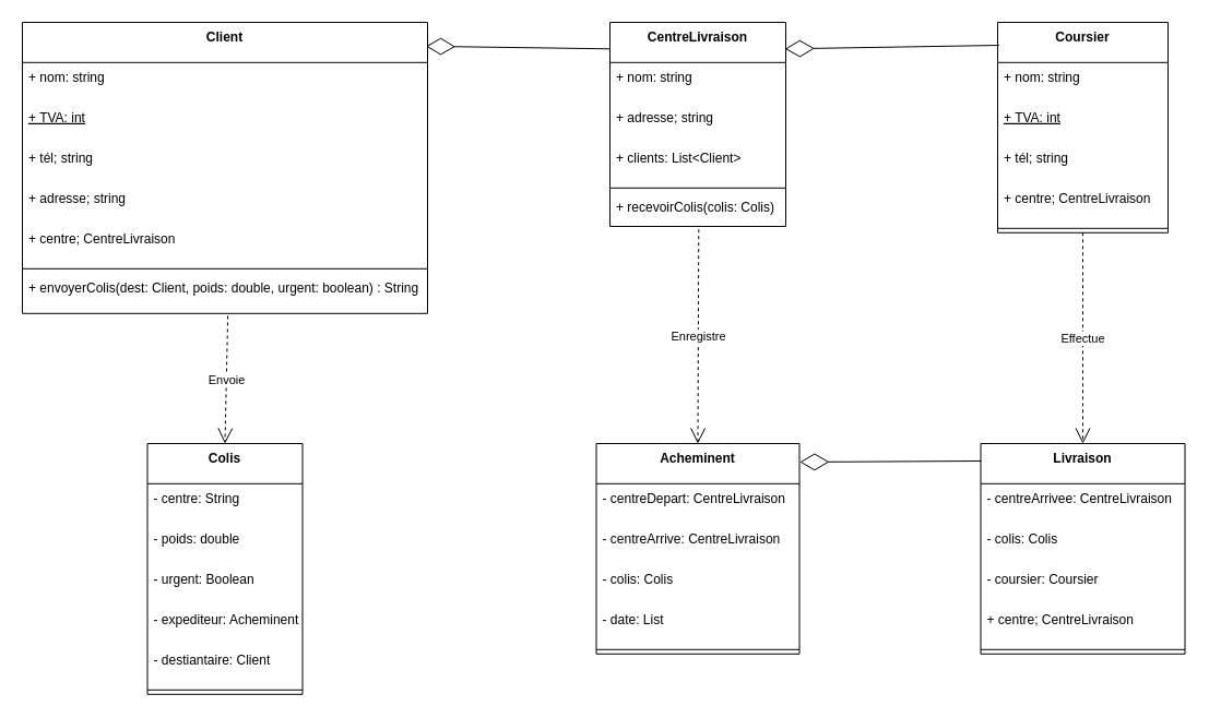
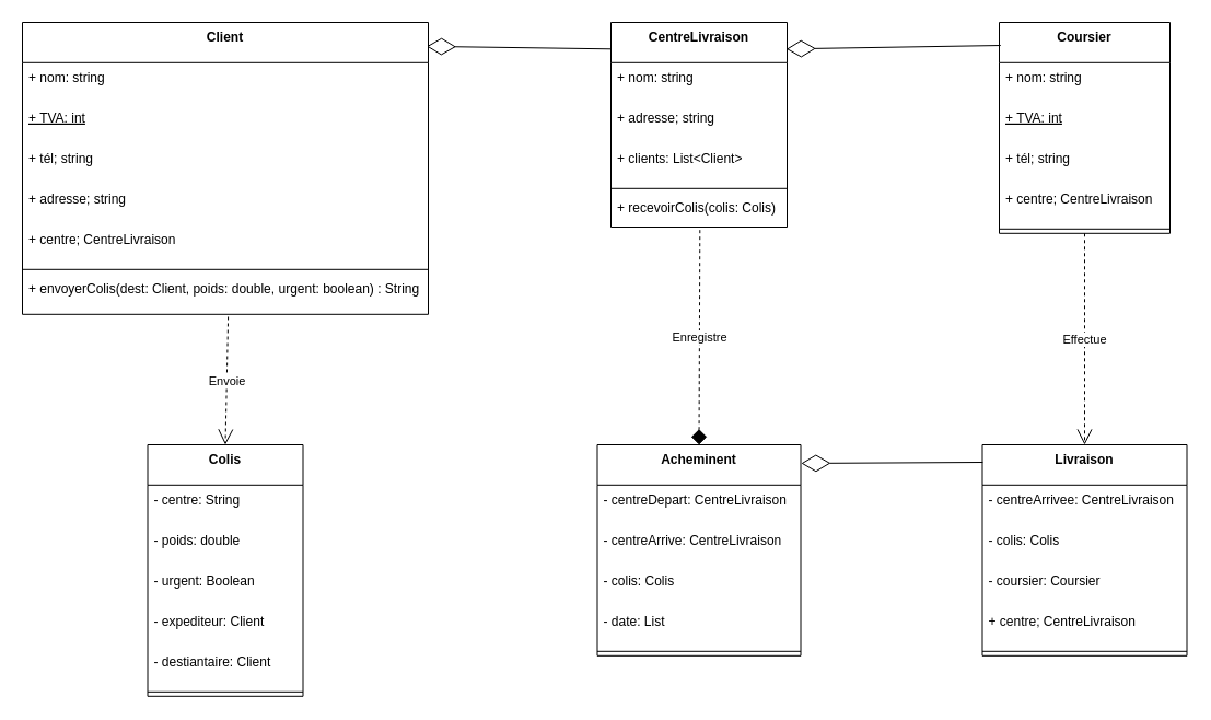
- <mxCell id="35" value="Enregistre" style="endArrow=open;endSize=12;dashed=1;html=1;rounded=0;entryX=0.5;entryY=0;entryDx=0;entryDy=0;exitX=0.505;exitY=1.086;exitDx=0;exitDy=0;exitPerimeter=0;" edge="1" parent="1" source="15" target="29"><mxGeometry width="160" relative="1" as="geometry"><mxPoint x="887" y="255" as="sourcePoint" /><mxPoint x="880" y="372.8" as="targetPoint" /></mxGeometry></mxCell>
+ <mxCell id="35" value="Enregistre" style="endArrow=diamond;endSize=12;dashed=1;html=1;rounded=0;entryX=0.5;entryY=0;entryDx=0;entryDy=0;exitX=0.505;exitY=1.086;exitDx=0;exitDy=0;exitPerimeter=0;" edge="1" parent="1" source="15" target="29"><mxGeometry width="160" relative="1" as="geometry"><mxPoint x="887" y="255" as="sourcePoint" /><mxPoint x="880" y="372.8" as="targetPoint" /></mxGeometry></mxCell>
- <mxCell id="40" value="- expediteur: Acheminent" style="text;strokeColor=none;fillColor=none;align=left;verticalAlign=top;spacingLeft=4;spacingRight=4;overflow=hidden;rotatable=0;points=[[0,0.5],[1,0.5]];portConstraint=eastwest;" vertex="1" parent="36"><mxGeometry y="147.8" width="142" height="37" as="geometry" /></mxCell>
+ <mxCell id="40" value="- expediteur: Client" style="text;strokeColor=none;fillColor=none;align=left;verticalAlign=top;spacingLeft=4;spacingRight=4;overflow=hidden;rotatable=0;points=[[0,0.5],[1,0.5]];portConstraint=eastwest;" vertex="1" parent="36"><mxGeometry y="147.8" width="142" height="37" as="geometry" /></mxCell>
